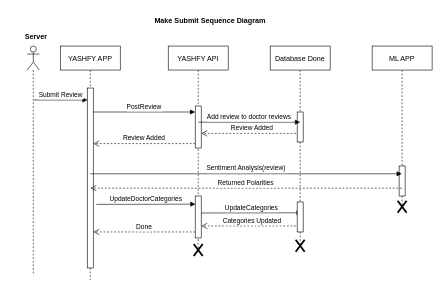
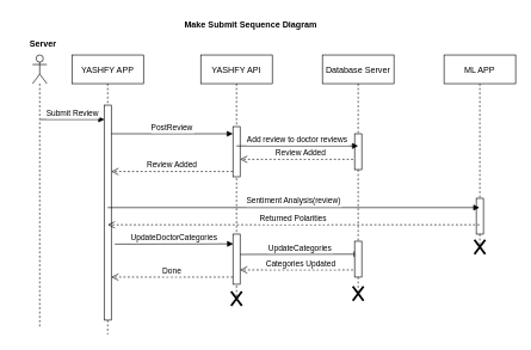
- <mxCell id="15" value="Database Done" style="shape=umlLifeline;perimeter=lifelinePerimeter;container=1;collapsible=0;recursiveResize=0;rounded=0;shadow=0;strokeWidth=1;" vertex="1" parent="1"><mxGeometry x="450" y="76" width="100" height="330" as="geometry" /></mxCell>
+ <mxCell id="15" value="Database Server" style="shape=umlLifeline;perimeter=lifelinePerimeter;container=1;collapsible=0;recursiveResize=0;rounded=0;shadow=0;strokeWidth=1;" vertex="1" parent="1"><mxGeometry x="450" y="76" width="100" height="330" as="geometry" /></mxCell>
